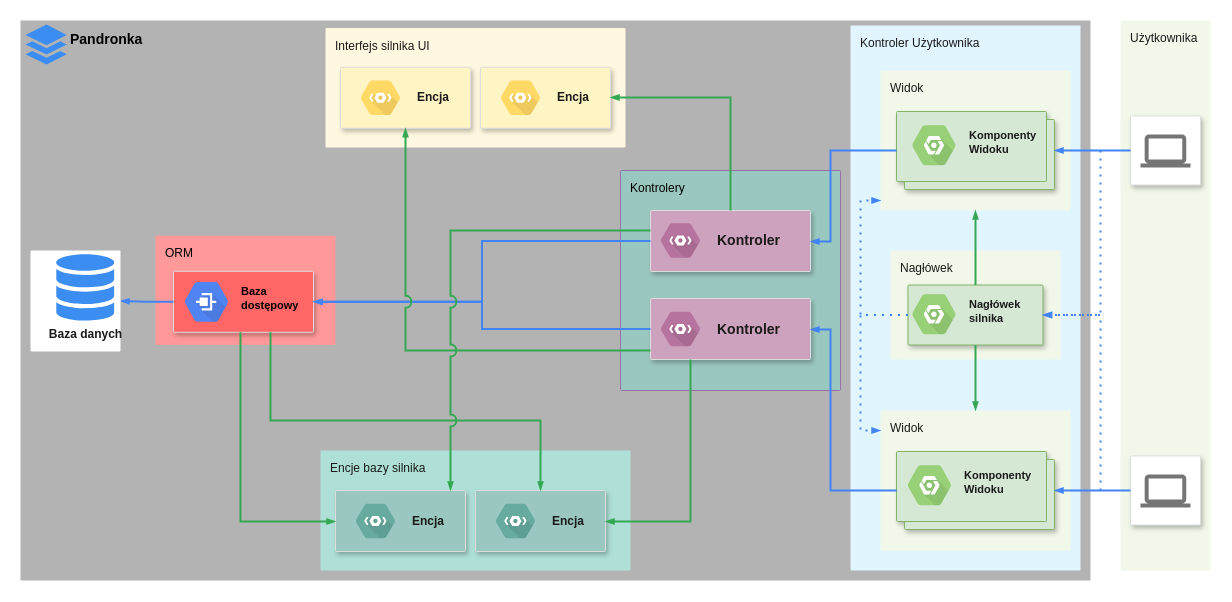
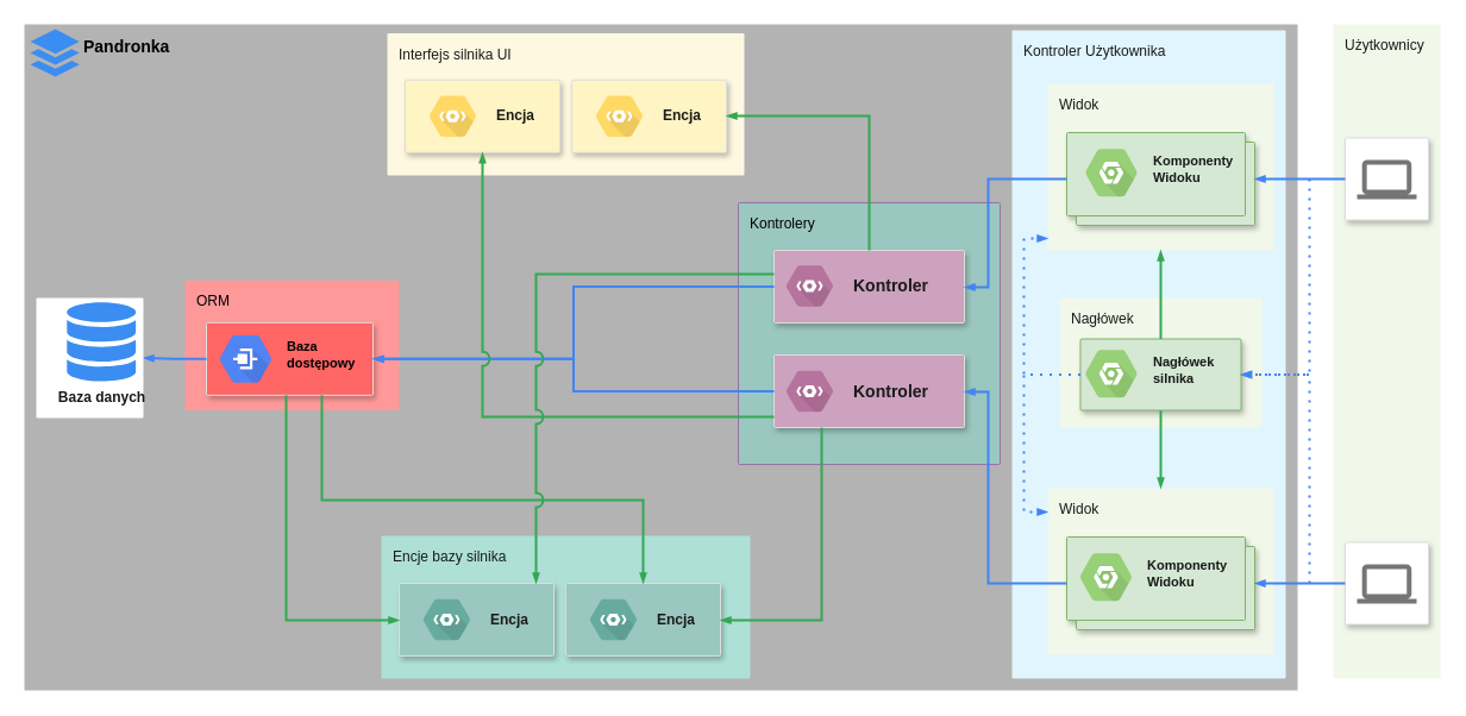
- <mxCell id="3" value="Użytkownika" style="rounded=1;absoluteArcSize=1;arcSize=2;html=1;strokeColor=none;gradientColor=none;shadow=0;dashed=0;strokeColor=none;fontSize=12;align=left;verticalAlign=top;spacing=10;spacingTop=-4;fillColor=#F1F8E9;fontColor=#1A1A1A;" parent="1" vertex="1"><mxGeometry x="1120" y="20" width="90" height="550" as="geometry" /></mxCell>
+ <mxCell id="3" value="Użytkownicy" style="rounded=1;absoluteArcSize=1;arcSize=2;html=1;strokeColor=none;gradientColor=none;shadow=0;dashed=0;strokeColor=none;fontSize=12;align=left;verticalAlign=top;spacing=10;spacingTop=-4;fillColor=#F1F8E9;fontColor=#1A1A1A;" parent="1" vertex="1"><mxGeometry x="1120" y="20" width="90" height="550" as="geometry" /></mxCell>
